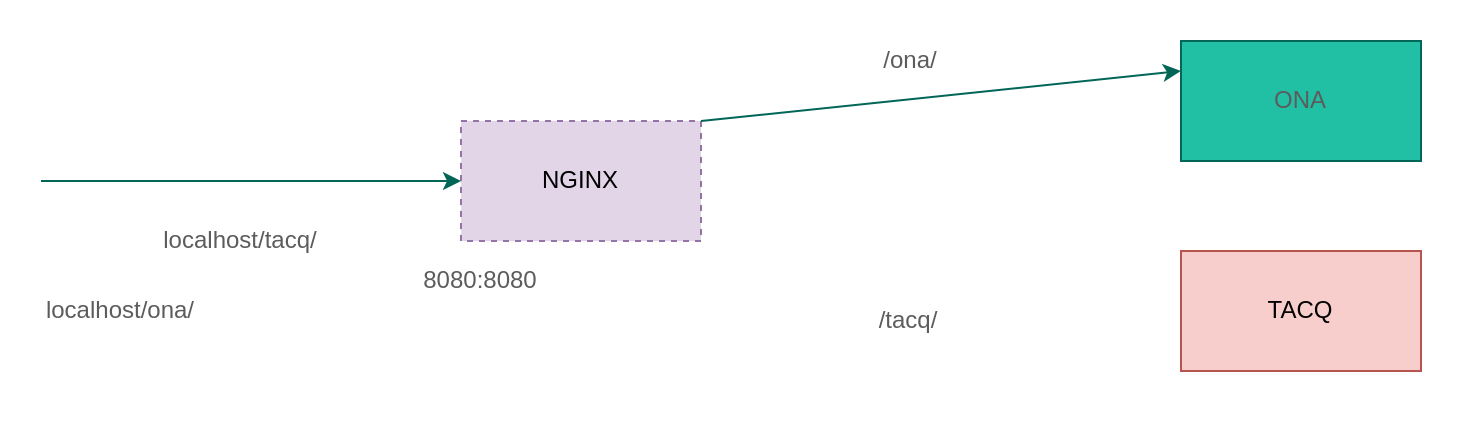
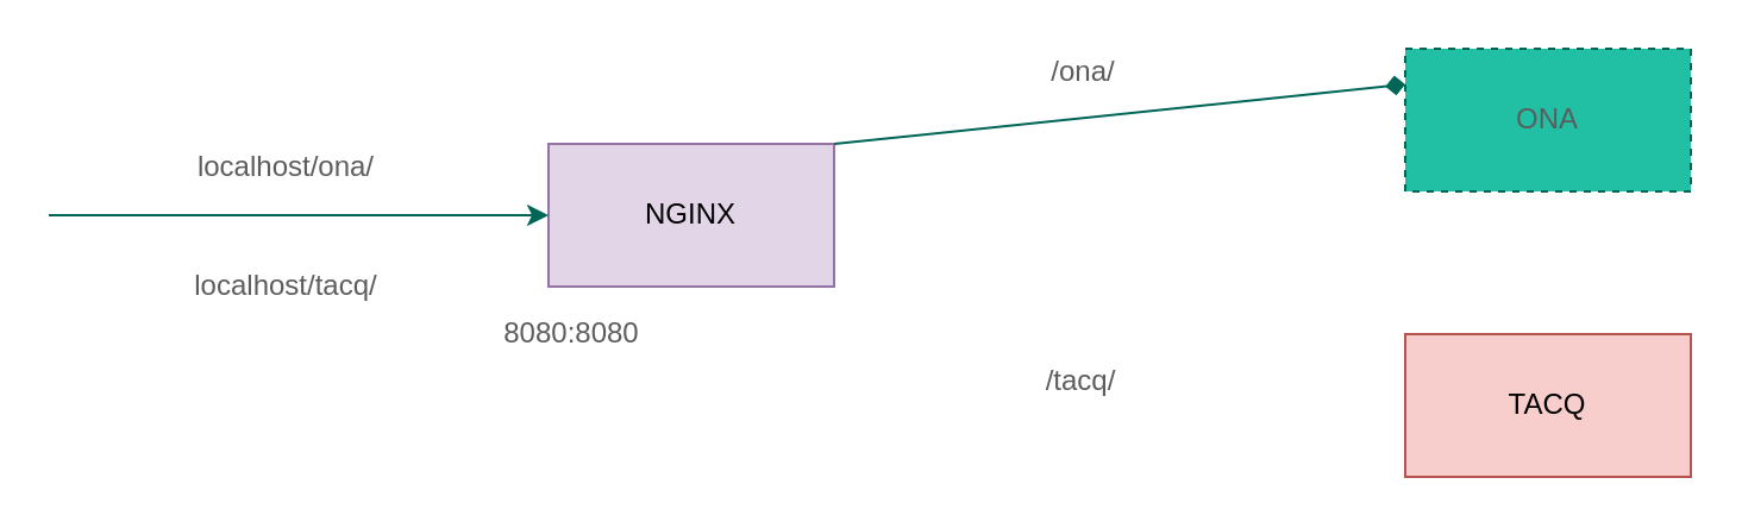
- <mxCell id="9" value="" style="endArrow=classic;html=1;strokeColor=#006658;fillColor=#21C0A5;fontColor=#5C5C5C;exitX=1;exitY=0;exitDx=0;exitDy=0;entryX=0;entryY=0.25;entryDx=0;entryDy=0;" edge="1" parent="1" source="4" target="2"><mxGeometry width="50" height="50" relative="1" as="geometry"><mxPoint x="390" y="120" as="sourcePoint" /><mxPoint x="440" y="70" as="targetPoint" /></mxGeometry></mxCell>
+ <mxCell id="9" value="" style="endArrow=diamond;html=1;strokeColor=#006658;fillColor=#21C0A5;fontColor=#5C5C5C;exitX=1;exitY=0;exitDx=0;exitDy=0;entryX=0;entryY=0.25;entryDx=0;entryDy=0;" edge="1" parent="1" source="4" target="2"><mxGeometry width="50" height="50" relative="1" as="geometry"><mxPoint x="390" y="120" as="sourcePoint" /><mxPoint x="440" y="70" as="targetPoint" /></mxGeometry></mxCell>
- <mxCell id="2" value="ONA" style="rounded=0;whiteSpace=wrap;html=1;sketch=0;strokeColor=#006658;fillColor=#21C0A5;fontColor=#5C5C5C;" vertex="1" parent="1"><mxGeometry x="590" y="20" width="120" height="60" as="geometry" /></mxCell>
+ <mxCell id="2" value="ONA" style="rounded=0;whiteSpace=wrap;html=1;sketch=0;strokeColor=#006658;fillColor=#21C0A5;fontColor=#5C5C5C;dashed=1;" vertex="1" parent="1"><mxGeometry x="590" y="20" width="120" height="60" as="geometry" /></mxCell>
- <mxCell id="4" value="NGINX" style="rounded=0;whiteSpace=wrap;html=1;sketch=0;strokeColor=#9673a6;fillColor=#e1d5e7;dashed=1;" vertex="1" parent="1"><mxGeometry x="230" y="60" width="120" height="60" as="geometry" /></mxCell>
+ <mxCell id="4" value="NGINX" style="rounded=0;whiteSpace=wrap;html=1;sketch=0;strokeColor=#9673a6;fillColor=#e1d5e7;" vertex="1" parent="1"><mxGeometry x="230" y="60" width="120" height="60" as="geometry" /></mxCell>
- <mxCell id="7" value="localhost/ona/" style="text;html=1;strokeColor=none;fillColor=none;align=center;verticalAlign=middle;whiteSpace=wrap;rounded=0;sketch=0;fontColor=#5C5C5C;" vertex="1" parent="1"><mxGeometry x="10" y="145" width="100" height="20" as="geometry" /></mxCell>
+ <mxCell id="7" value="localhost/ona/" style="text;html=1;strokeColor=none;fillColor=none;align=center;verticalAlign=middle;whiteSpace=wrap;rounded=0;sketch=0;fontColor=#5C5C5C;" vertex="1" parent="1"><mxGeometry x="70" y="60" width="100" height="20" as="geometry" /></mxCell>
- <mxCell id="3" value="TACQ" style="rounded=0;whiteSpace=wrap;html=1;sketch=0;strokeColor=#b85450;fillColor=#f8cecc;" vertex="1" parent="1"><mxGeometry x="590" y="125" width="120" height="60" as="geometry" /></mxCell>
+ <mxCell id="3" value="TACQ" style="rounded=0;whiteSpace=wrap;html=1;sketch=0;strokeColor=#b85450;fillColor=#f8cecc;" vertex="1" parent="1"><mxGeometry x="590" y="140" width="120" height="60" as="geometry" /></mxCell>
